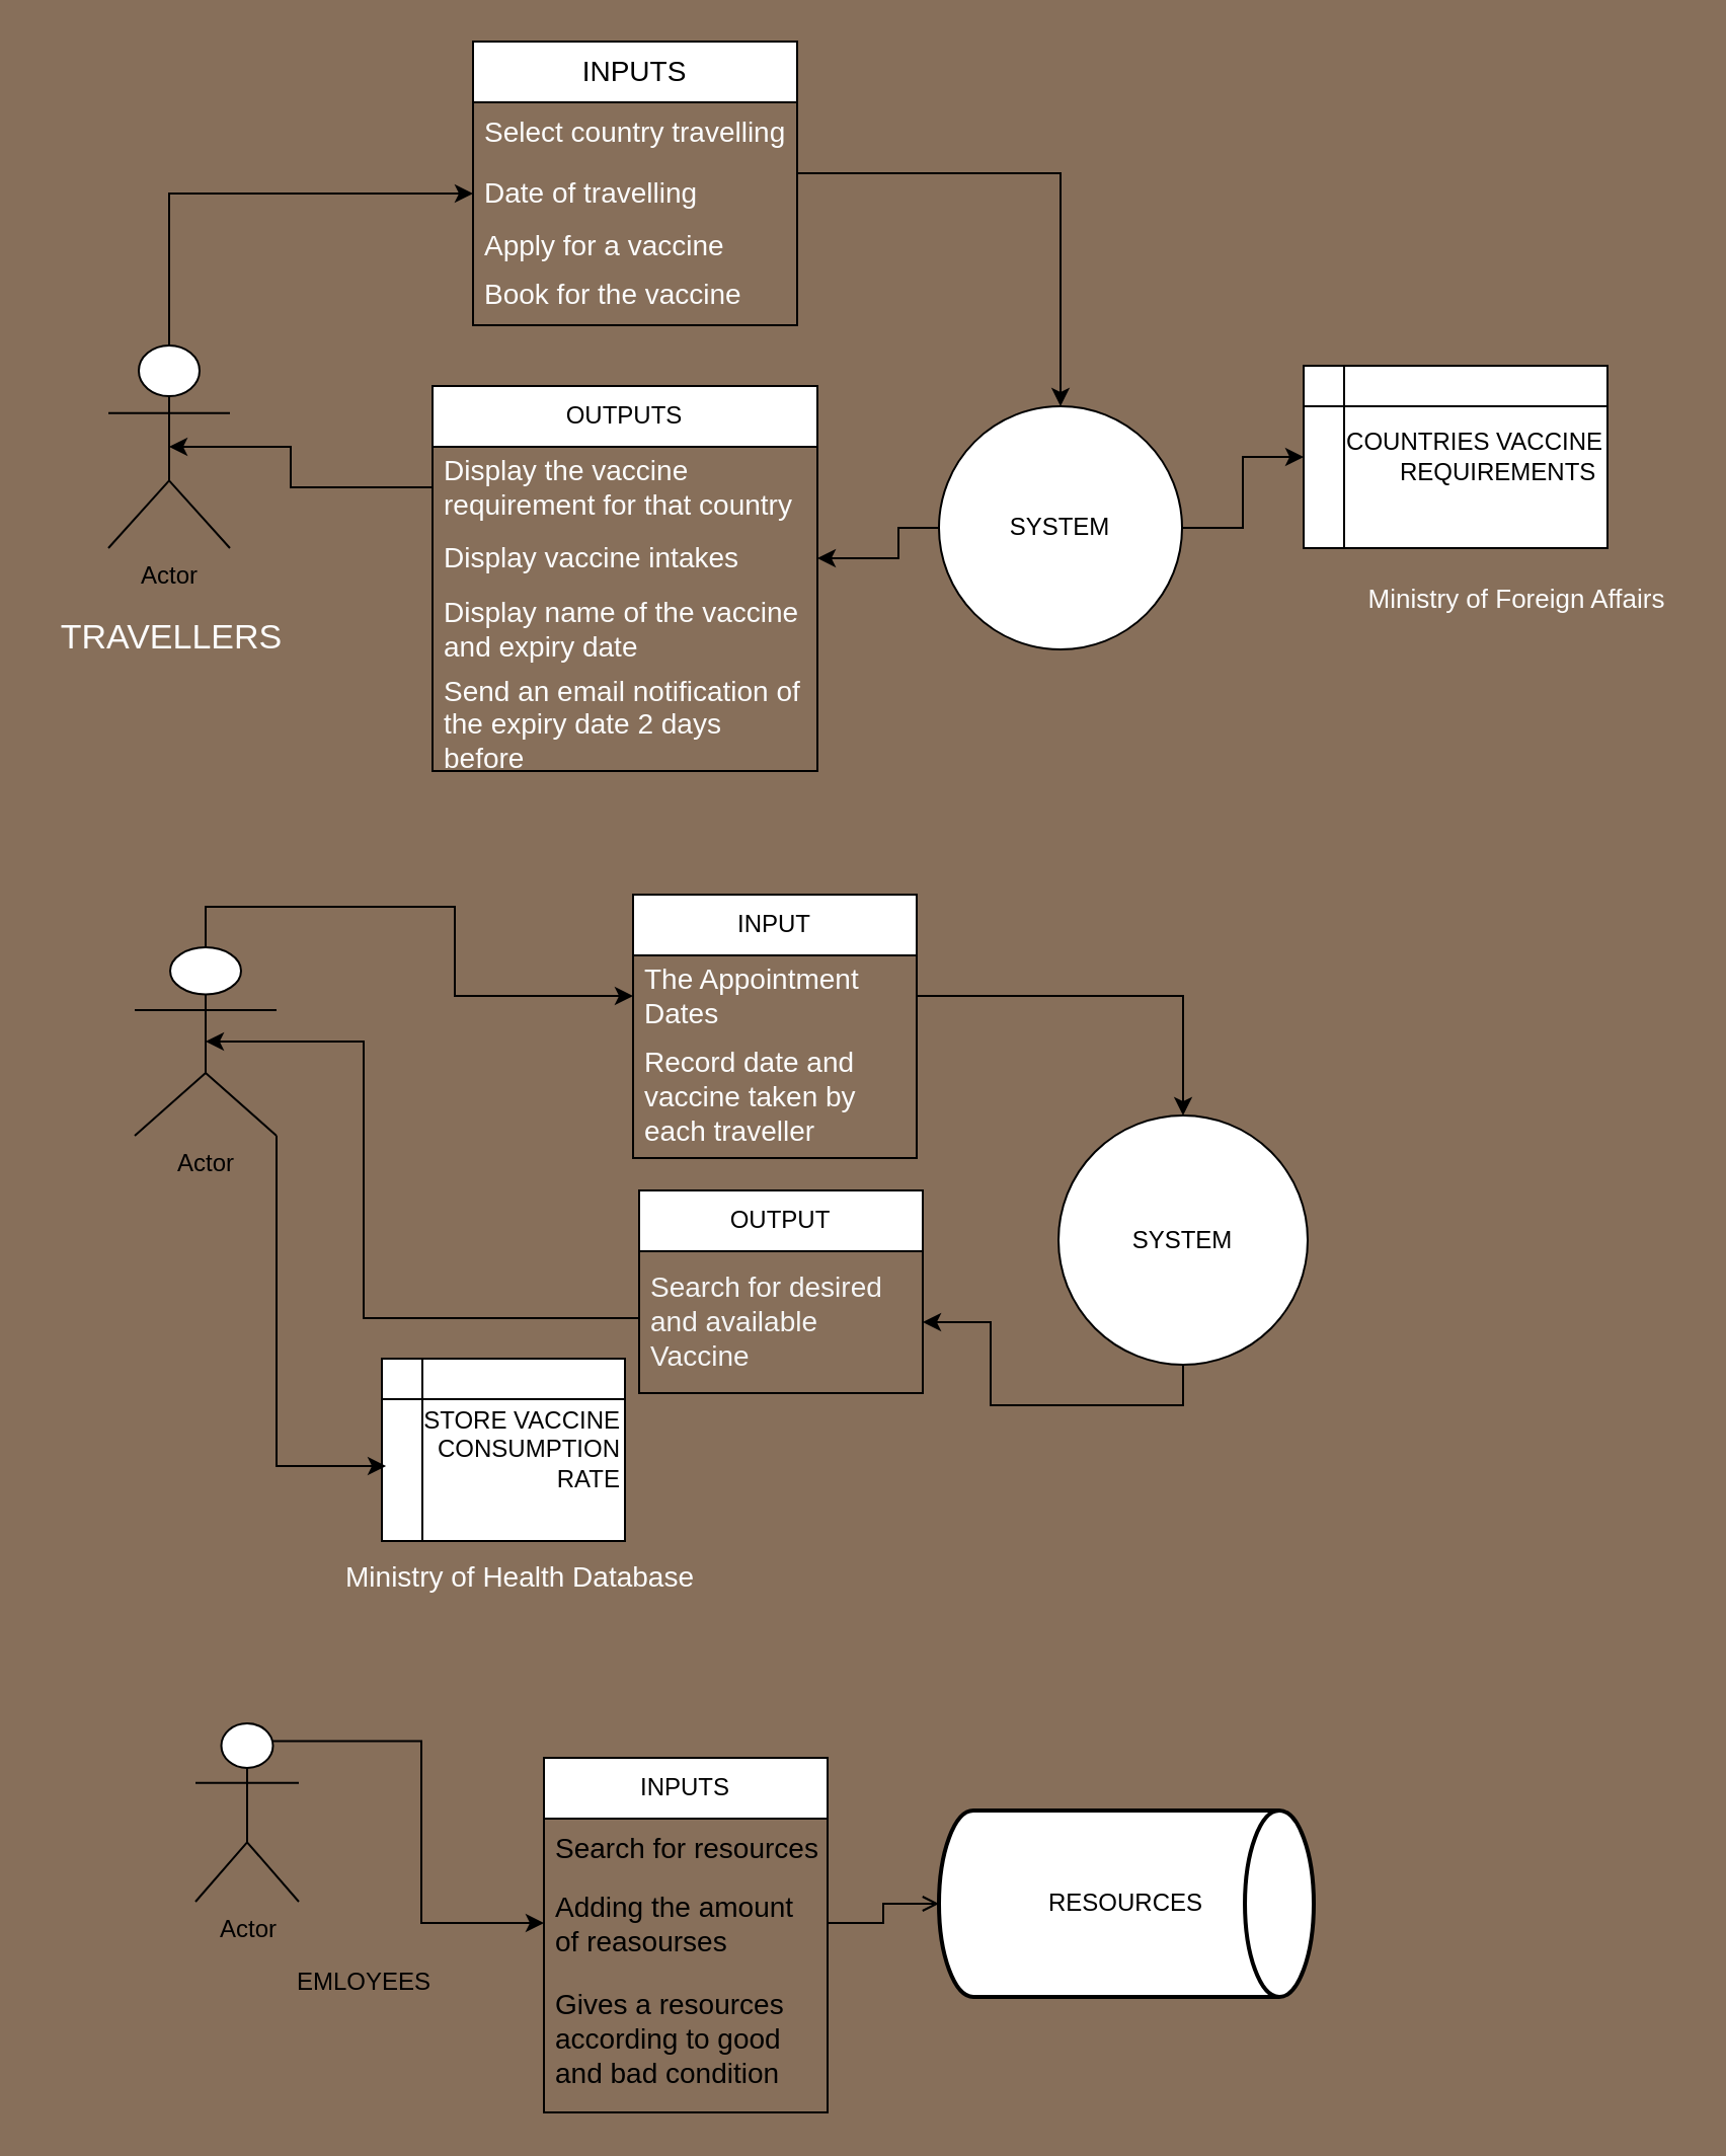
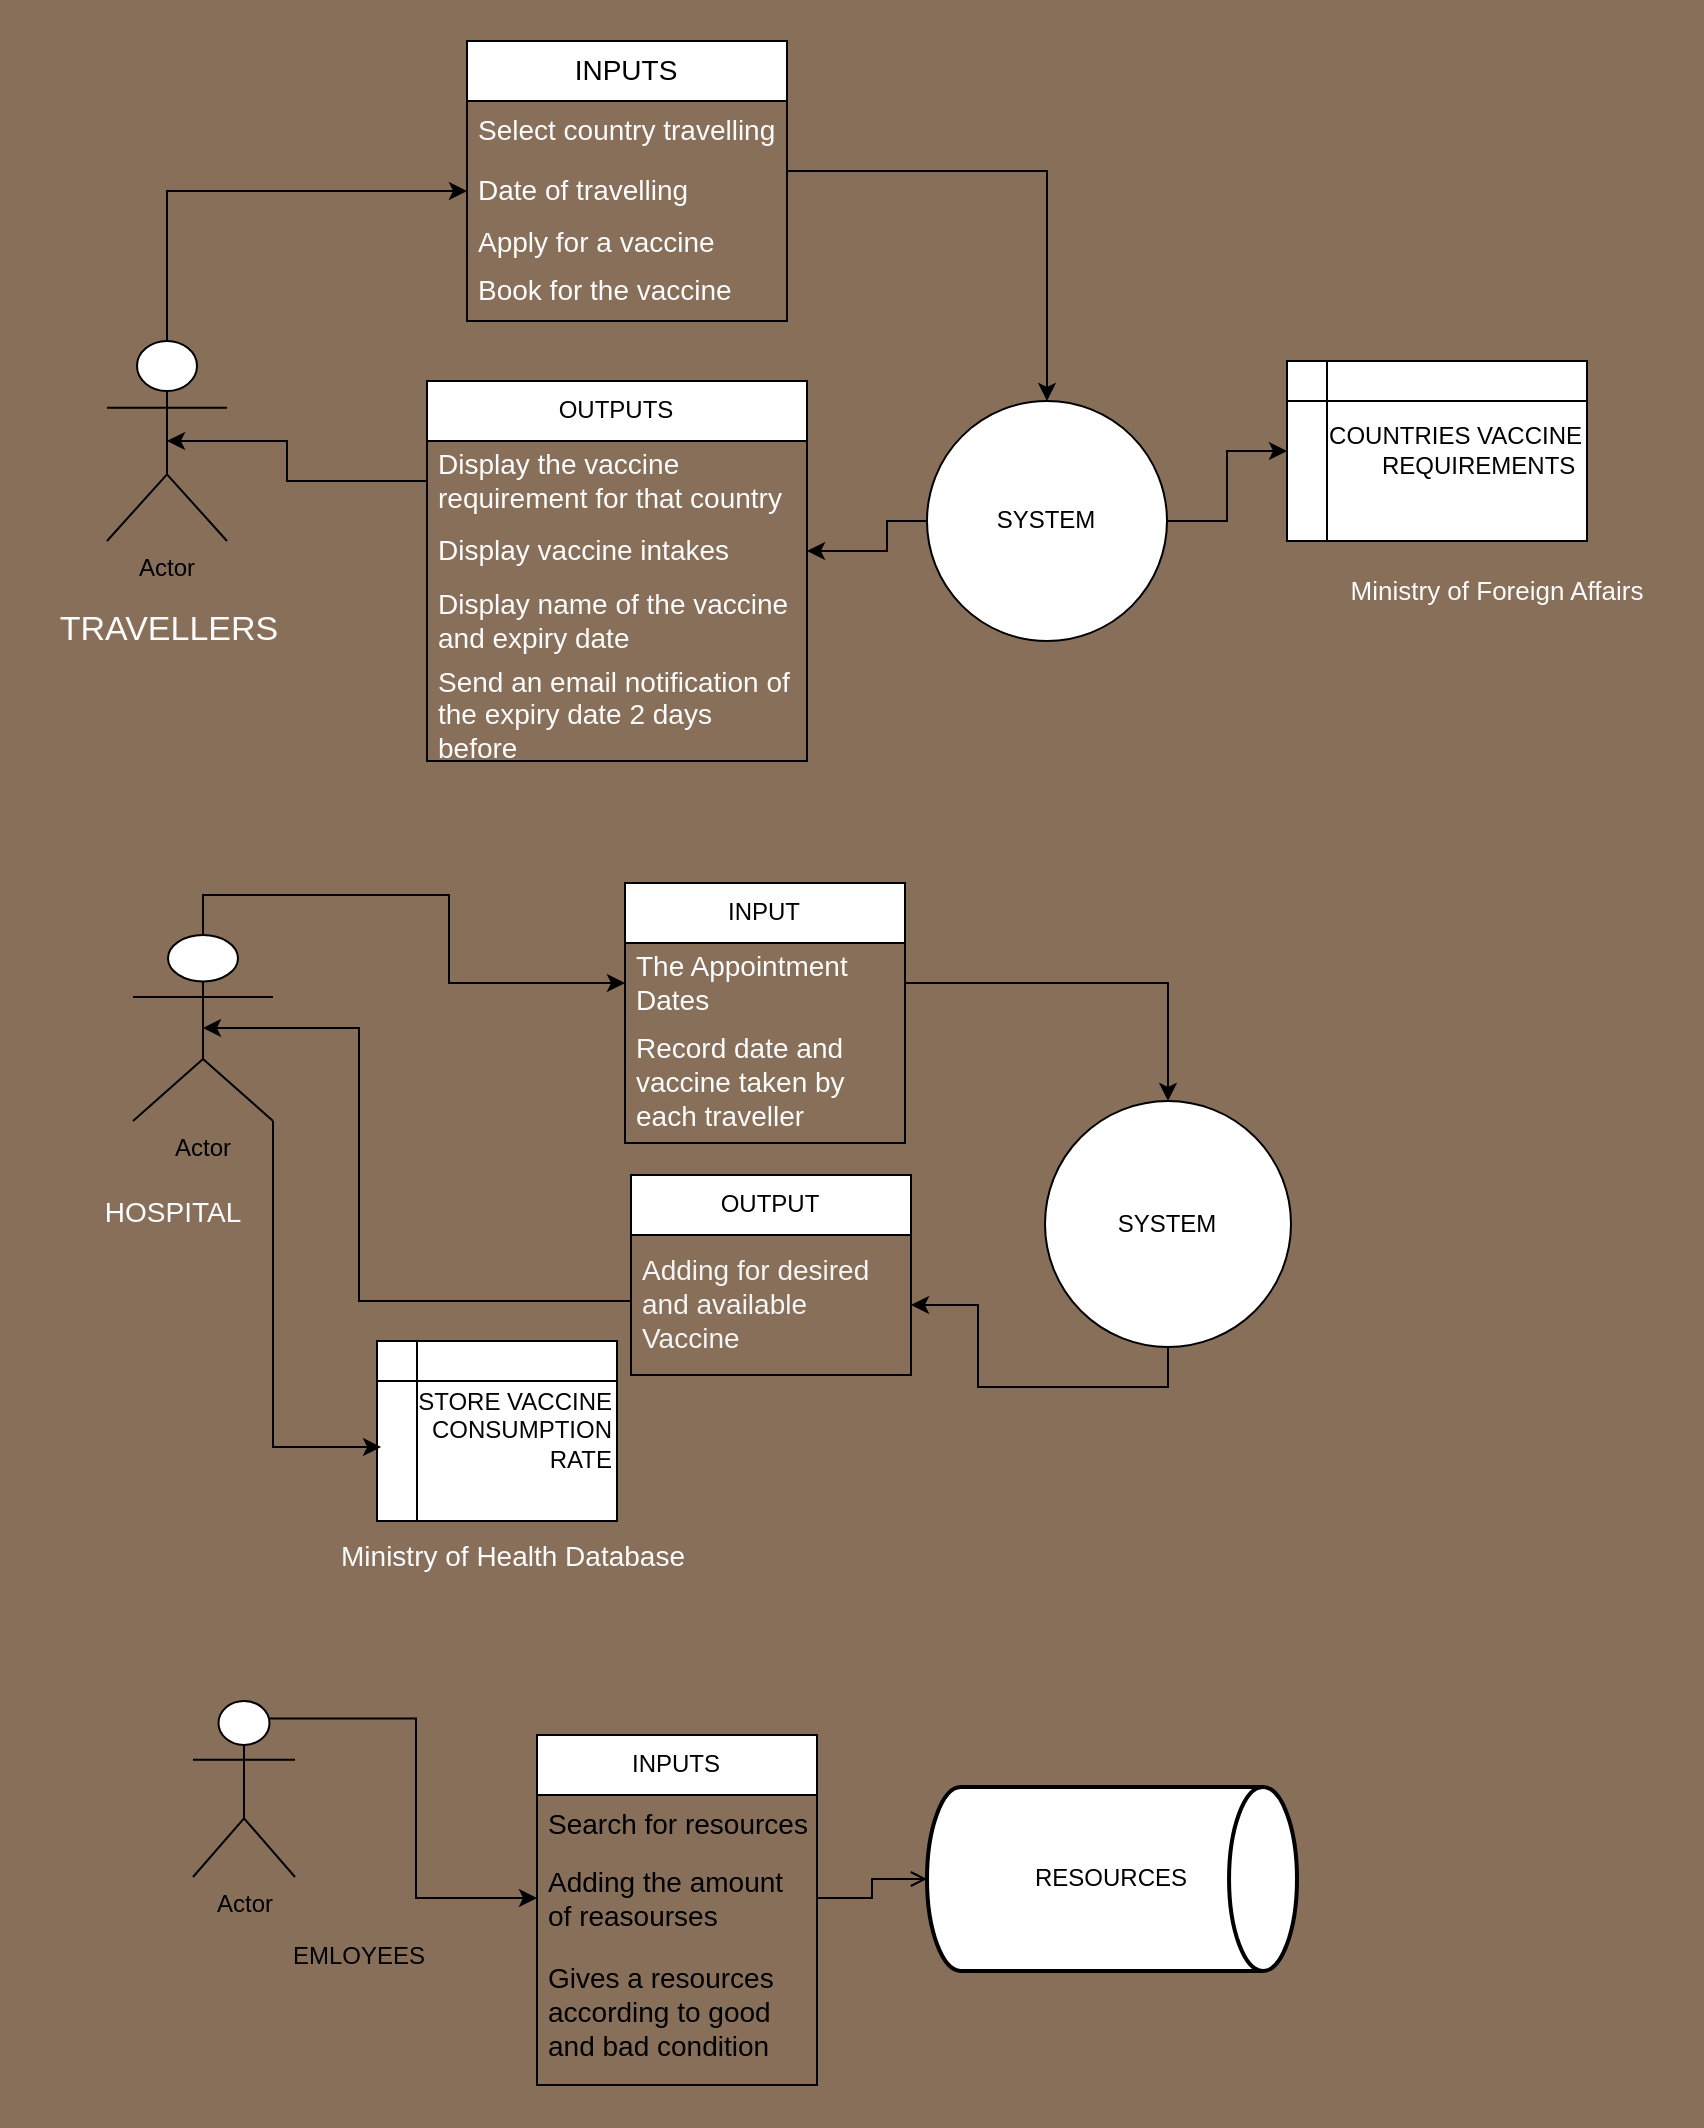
+ <mxCell id="24" value="&lt;font color=&quot;#fcfcfc&quot; style=&quot;font-size: 14px;&quot;&gt;HOSPITAL&lt;/font&gt;" style="text;html=1;align=center;verticalAlign=middle;resizable=0;points=[];autosize=1;strokeColor=none;fillColor=none;" parent="1" vertex="1"><mxGeometry x="43" y="591" width="86" height="29" as="geometry" /></mxCell>
- <mxCell id="26" value="&lt;font color=&quot;#f5f5f5&quot; style=&quot;font-size: 14px;&quot;&gt;Search for desired and available Vaccine&lt;/font&gt;" style="text;strokeColor=none;fillColor=none;align=left;verticalAlign=middle;spacingLeft=4;spacingRight=4;overflow=hidden;points=[[0,0.5],[1,0.5]];portConstraint=eastwest;rotatable=0;whiteSpace=wrap;html=1;" parent="25" vertex="1"><mxGeometry y="30" width="140" height="70" as="geometry" /></mxCell>
+ <mxCell id="26" value="&lt;font color=&quot;#f5f5f5&quot; style=&quot;font-size: 14px;&quot;&gt;Adding for desired and available Vaccine&lt;/font&gt;" style="text;strokeColor=none;fillColor=none;align=left;verticalAlign=middle;spacingLeft=4;spacingRight=4;overflow=hidden;points=[[0,0.5],[1,0.5]];portConstraint=eastwest;rotatable=0;whiteSpace=wrap;html=1;" parent="25" vertex="1"><mxGeometry y="30" width="140" height="70" as="geometry" /></mxCell>
